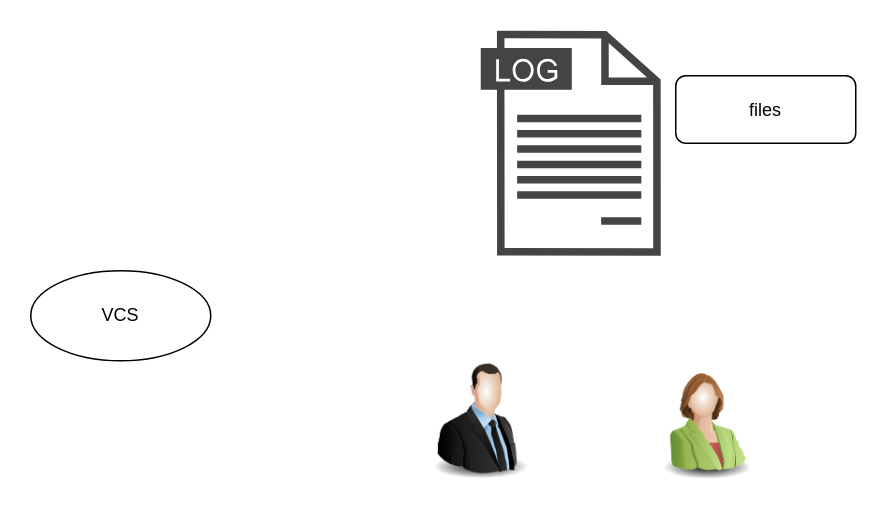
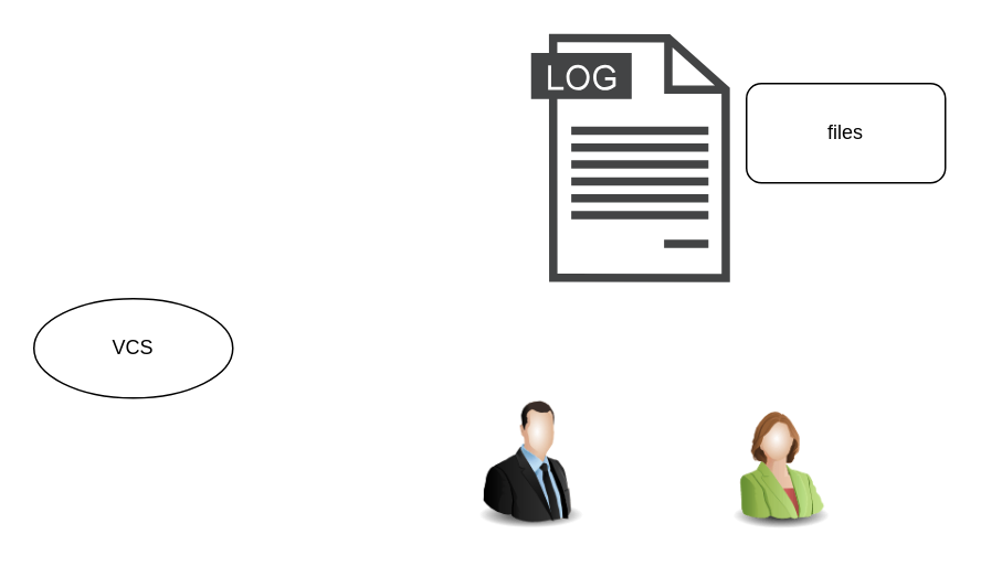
- <mxCell id="4" value="files" style="rounded=1;whiteSpace=wrap;html=1;" vertex="1" parent="1"><mxGeometry x="450" y="50" width="120" height="45" as="geometry" /></mxCell>
+ <mxCell id="4" value="files" style="rounded=1;whiteSpace=wrap;html=1;" vertex="1" parent="1"><mxGeometry x="450" y="50" width="120" height="60" as="geometry" /></mxCell>
